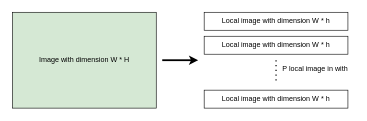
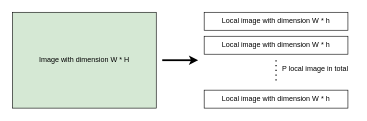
- <mxCell id="8" value="P local image in with" style="text;html=1;align=center;verticalAlign=middle;resizable=0;points=[];autosize=1;strokeColor=none;fillColor=none;" vertex="1" parent="1"><mxGeometry x="460" y="100" width="130" height="30" as="geometry" /></mxCell>
+ <mxCell id="8" value="P local image in total" style="text;html=1;align=center;verticalAlign=middle;resizable=0;points=[];autosize=1;strokeColor=none;fillColor=none;" vertex="1" parent="1"><mxGeometry x="460" y="100" width="130" height="30" as="geometry" /></mxCell>
